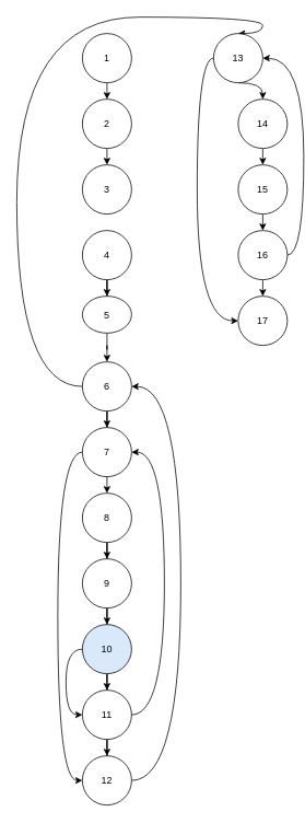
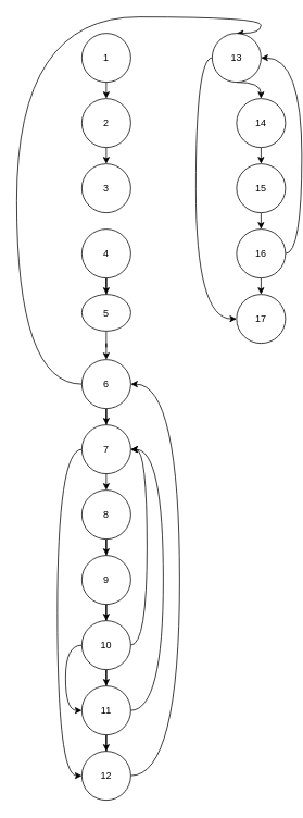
+ <mxCell id="23" style="edgeStyle=orthogonalEdgeStyle;curved=1;jumpStyle=arc;orthogonalLoop=1;jettySize=auto;html=1;exitX=1;exitY=0.5;exitDx=0;exitDy=0;entryX=1;entryY=0.5;entryDx=0;entryDy=0;" edge="1" parent="1" source="24" target="15"><mxGeometry relative="1" as="geometry"><Array as="points"><mxPoint x="180" y="790" /><mxPoint x="180" y="550" /></Array></mxGeometry></mxCell>
- <mxCell id="24" value="10" style="ellipse;whiteSpace=wrap;html=1;aspect=fixed;fillColor=#dae8fc;" vertex="1" parent="1"><mxGeometry x="100" y="760" width="60" height="60" as="geometry" /></mxCell>
+ <mxCell id="24" value="10" style="ellipse;whiteSpace=wrap;html=1;aspect=fixed;" vertex="1" parent="1"><mxGeometry x="100" y="760" width="60" height="60" as="geometry" /></mxCell>
